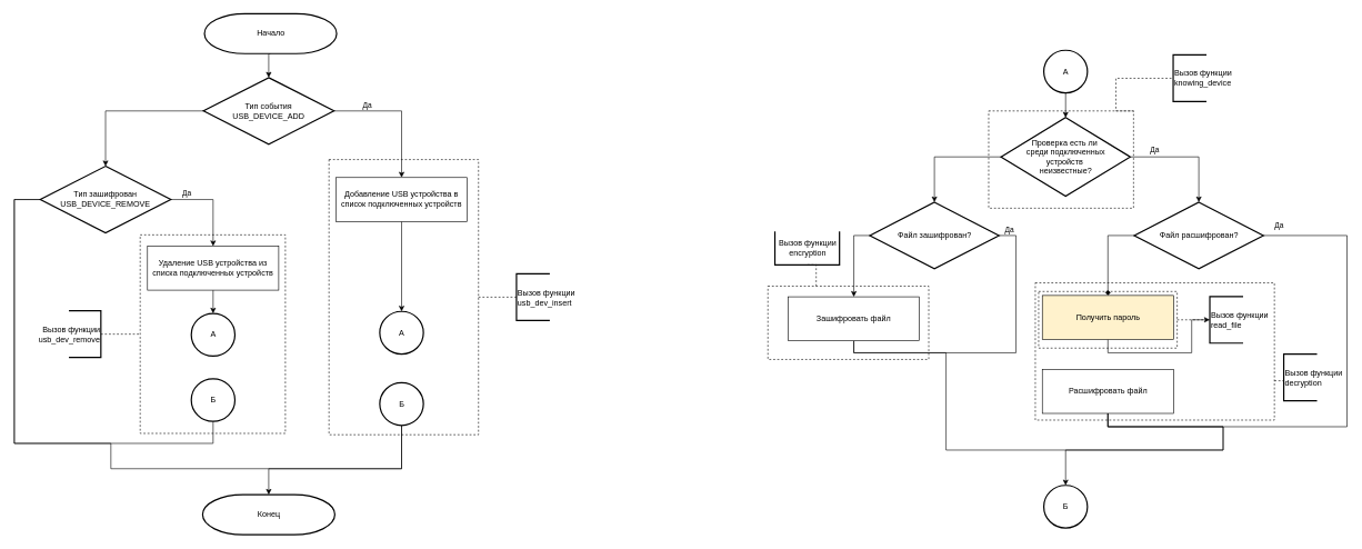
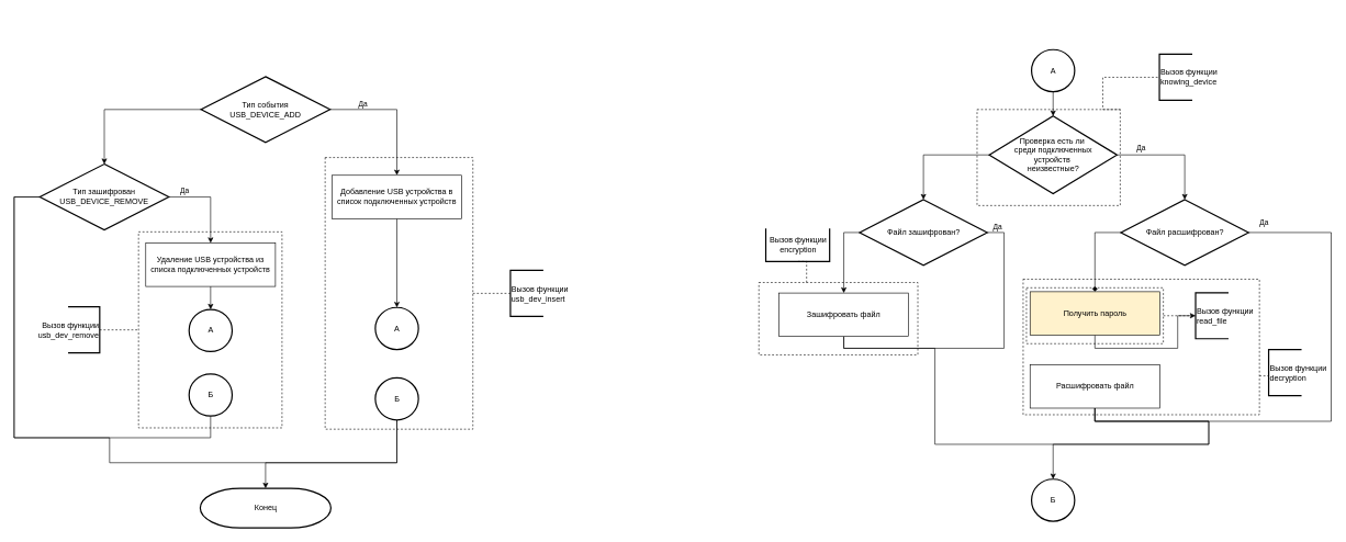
- <mxCell id="56" value="Начало" style="strokeWidth=2;html=1;shape=mxgraph.flowchart.terminator;whiteSpace=wrap;" vertex="1" parent="1"><mxGeometry x="305.5" y="20" width="198.5" height="60" as="geometry" /></mxCell>
- <mxCell id="3" style="edgeStyle=orthogonalEdgeStyle;rounded=0;orthogonalLoop=1;jettySize=auto;html=1;exitX=0.5;exitY=1;exitDx=0;exitDy=0;exitPerimeter=0;entryX=0.5;entryY=0;entryDx=0;entryDy=0;entryPerimeter=0;" parent="1" source="56" target="6" edge="1"><mxGeometry relative="1" as="geometry" /></mxCell>
